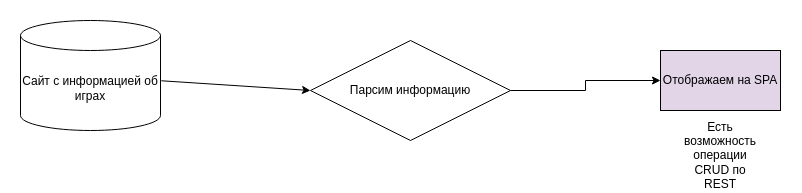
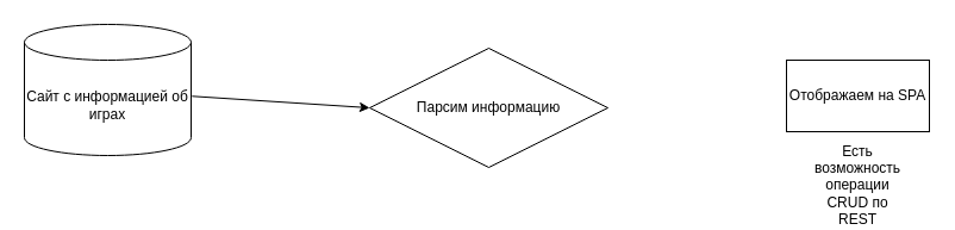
- <mxCell id="6" value="Отображаем на SPA" style="rounded=0;whiteSpace=wrap;html=1;fillColor=#e1d5e7;" vertex="1" parent="1"><mxGeometry x="660" y="50" width="120" height="60" as="geometry" /></mxCell>
+ <mxCell id="6" value="Отображаем на SPA" style="rounded=0;whiteSpace=wrap;html=1;" vertex="1" parent="1"><mxGeometry x="660" y="50" width="120" height="60" as="geometry" /></mxCell>
- <mxCell id="3" style="edgeStyle=orthogonalEdgeStyle;rounded=0;orthogonalLoop=1;jettySize=auto;html=1;entryX=0;entryY=0.5;entryDx=0;entryDy=0;" edge="1" parent="1" source="4" target="6"><mxGeometry relative="1" as="geometry" /></mxCell>
